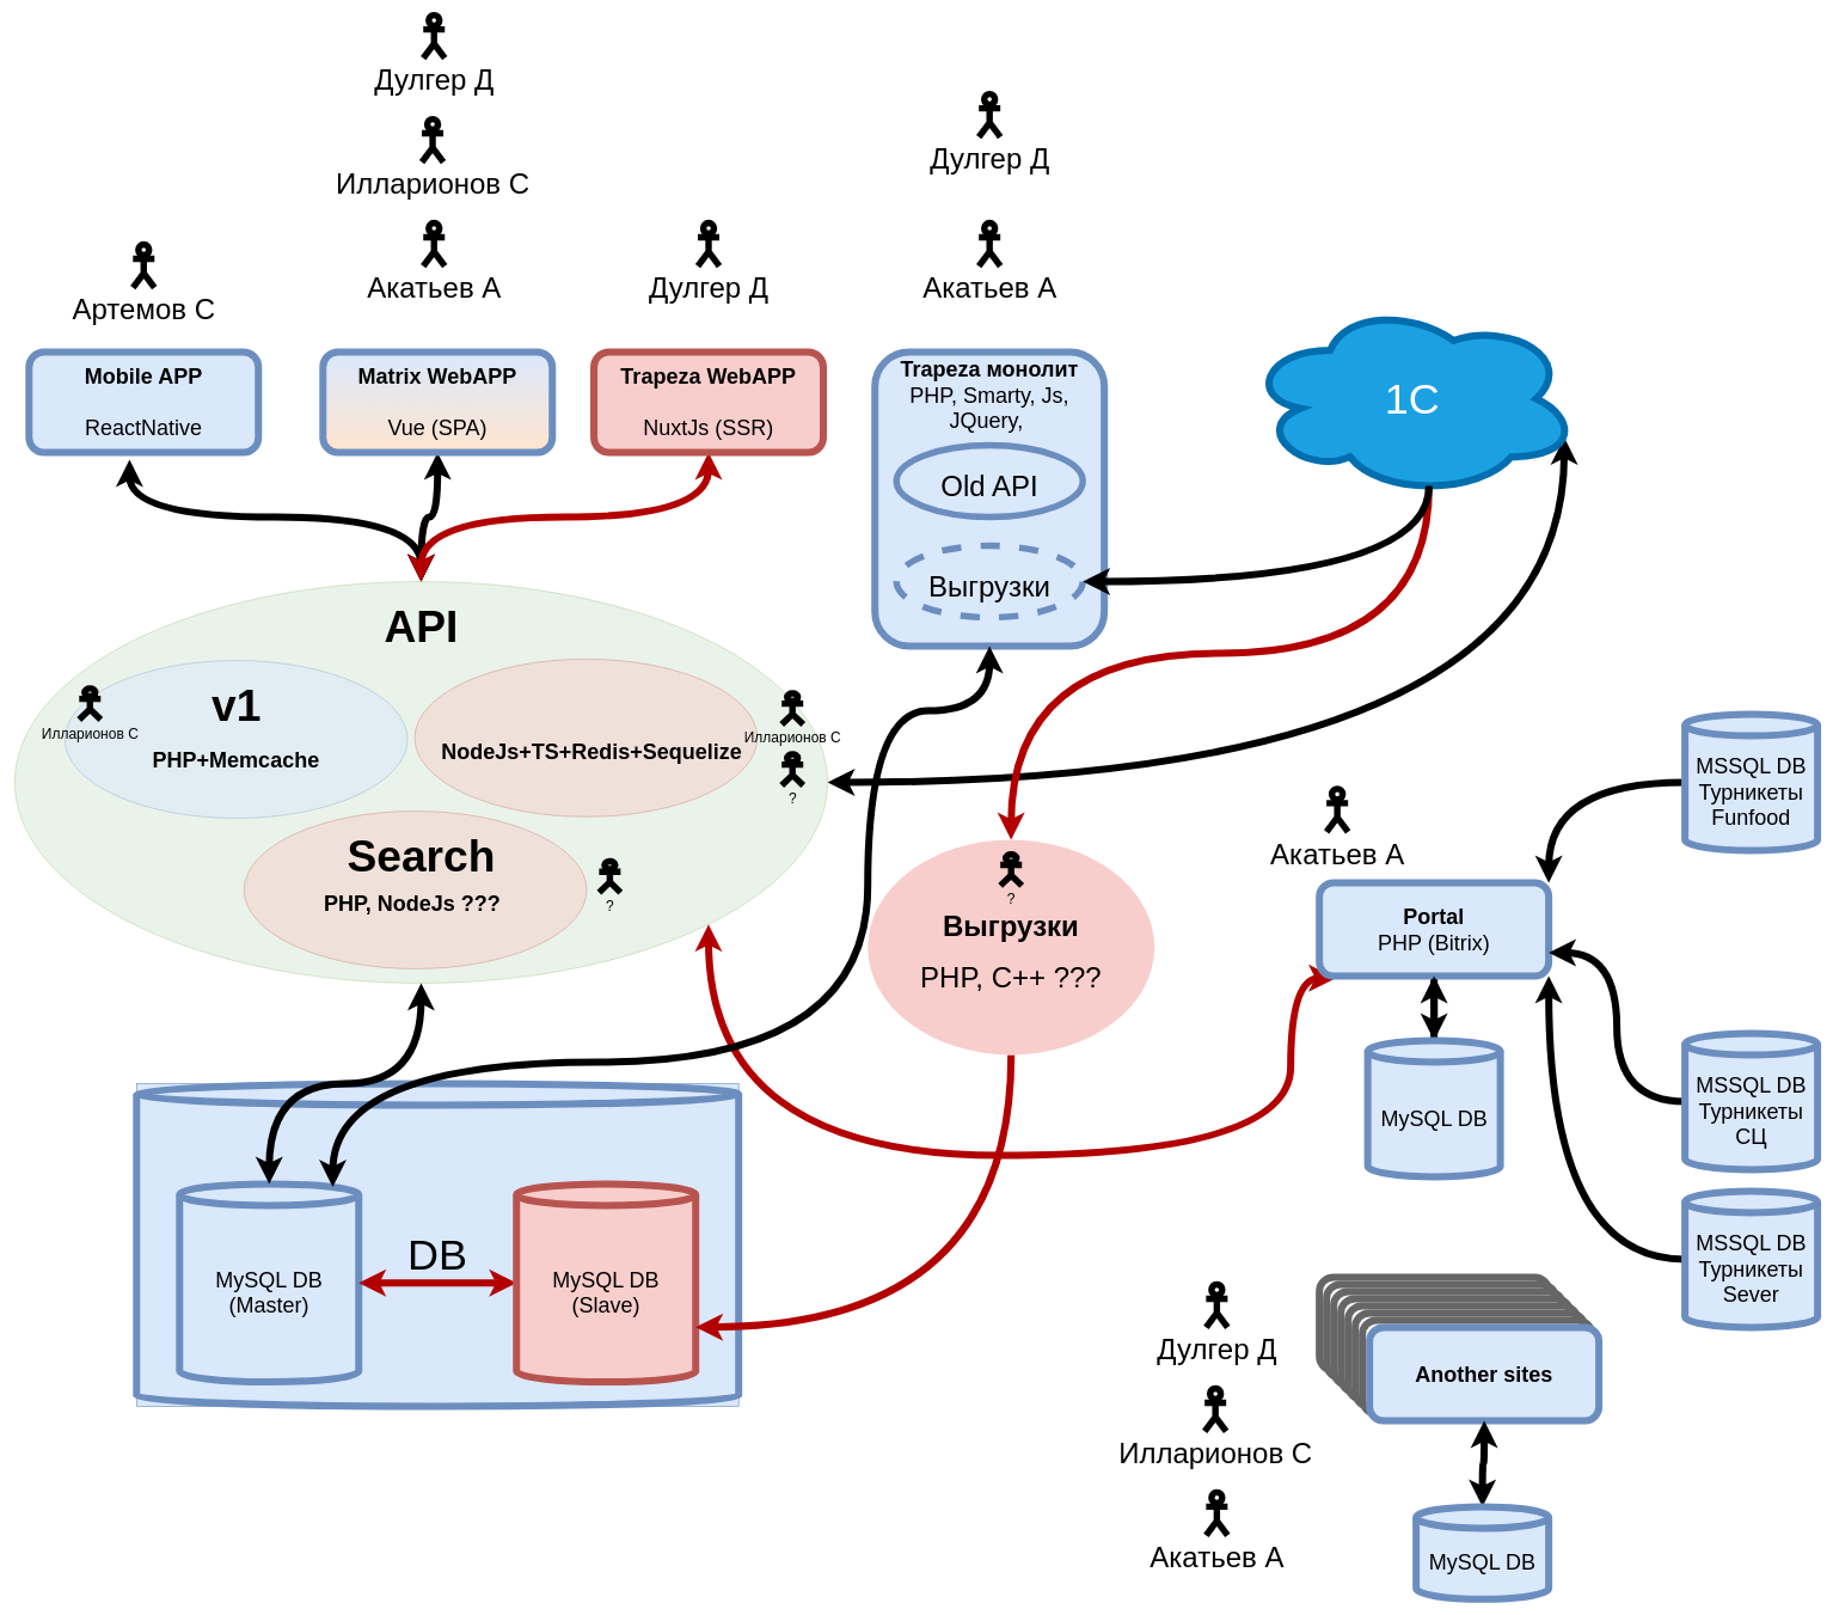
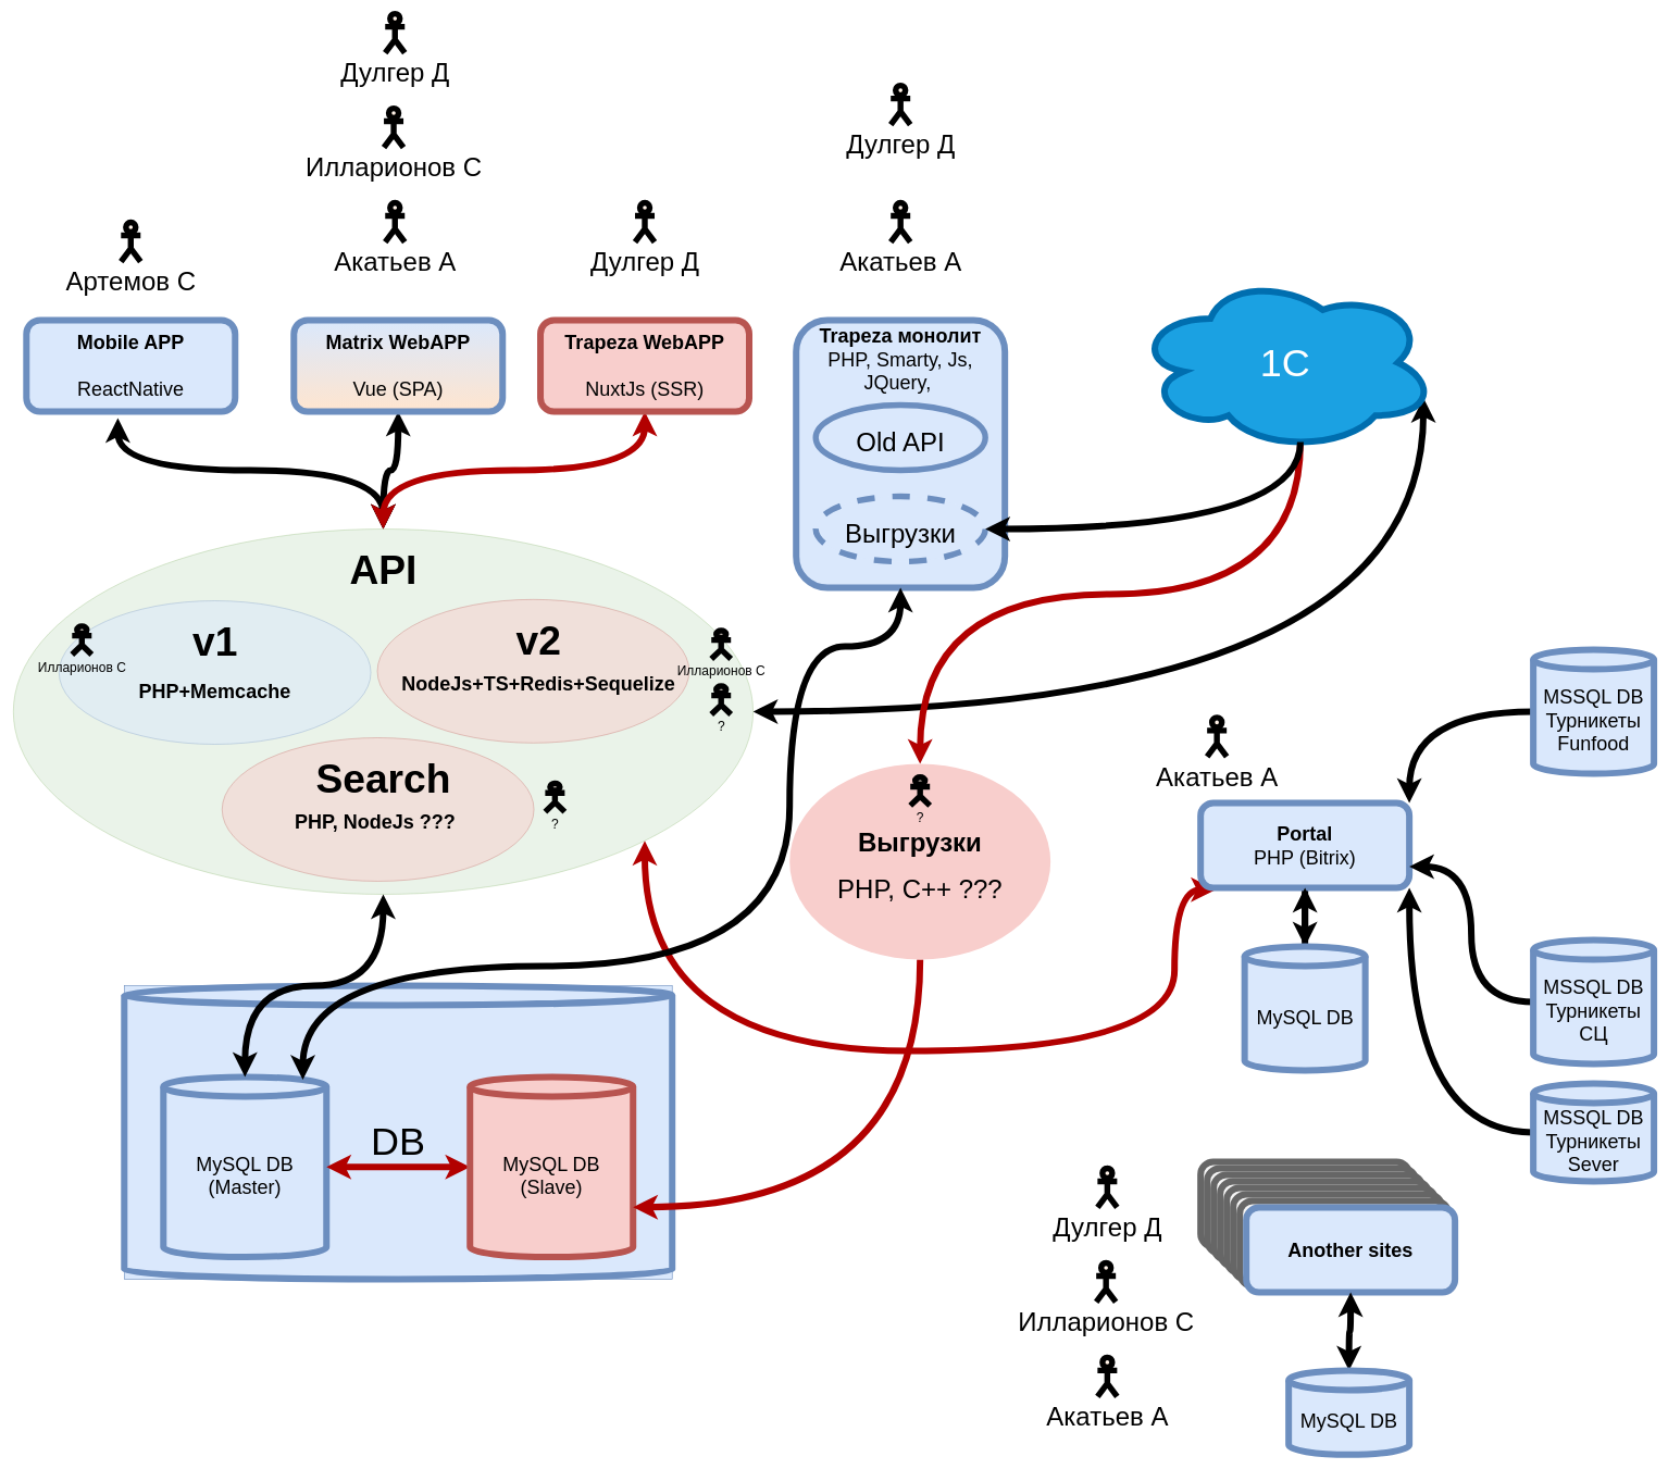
+ <mxCell id="12" value="&lt;span style=&quot;font-size: 62px;&quot;&gt;&lt;b&gt;v2&lt;/b&gt;&lt;br style=&quot;font-size: 62px;&quot;&gt;&lt;/span&gt;" style="text;html=1;strokeColor=none;fillColor=none;align=center;verticalAlign=middle;whiteSpace=wrap;rounded=0;shadow=0;fontSize=62;" vertex="1" parent="1"><mxGeometry x="781" y="947" width="88.5" height="69" as="geometry" /></mxCell>
- <mxCell id="57" value="MSSQL DB&lt;br&gt;Турникеты Sever" style="shape=cylinder3;whiteSpace=wrap;html=1;boundedLbl=1;backgroundOutline=1;size=15;strokeWidth=10;fontSize=30;fillColor=#dae8fc;strokeColor=#6c8ebf;" vertex="1" parent="1"><mxGeometry x="2350" y="1660" width="185" height="190" as="geometry" /></mxCell>
+ <mxCell id="57" value="MSSQL DB&lt;br&gt;Турникеты Sever" style="shape=cylinder3;whiteSpace=wrap;html=1;boundedLbl=1;backgroundOutline=1;size=15;strokeWidth=10;fontSize=30;fillColor=#dae8fc;strokeColor=#6c8ebf;" vertex="1" parent="1"><mxGeometry x="2350" y="1660" width="185" height="150" as="geometry" /></mxCell>
